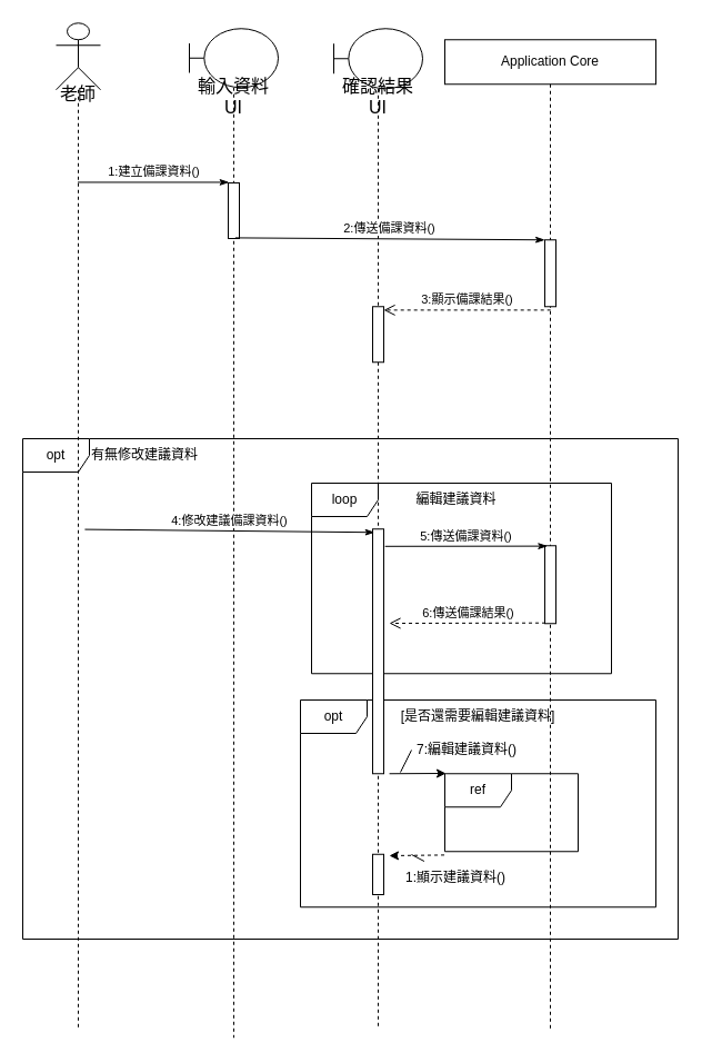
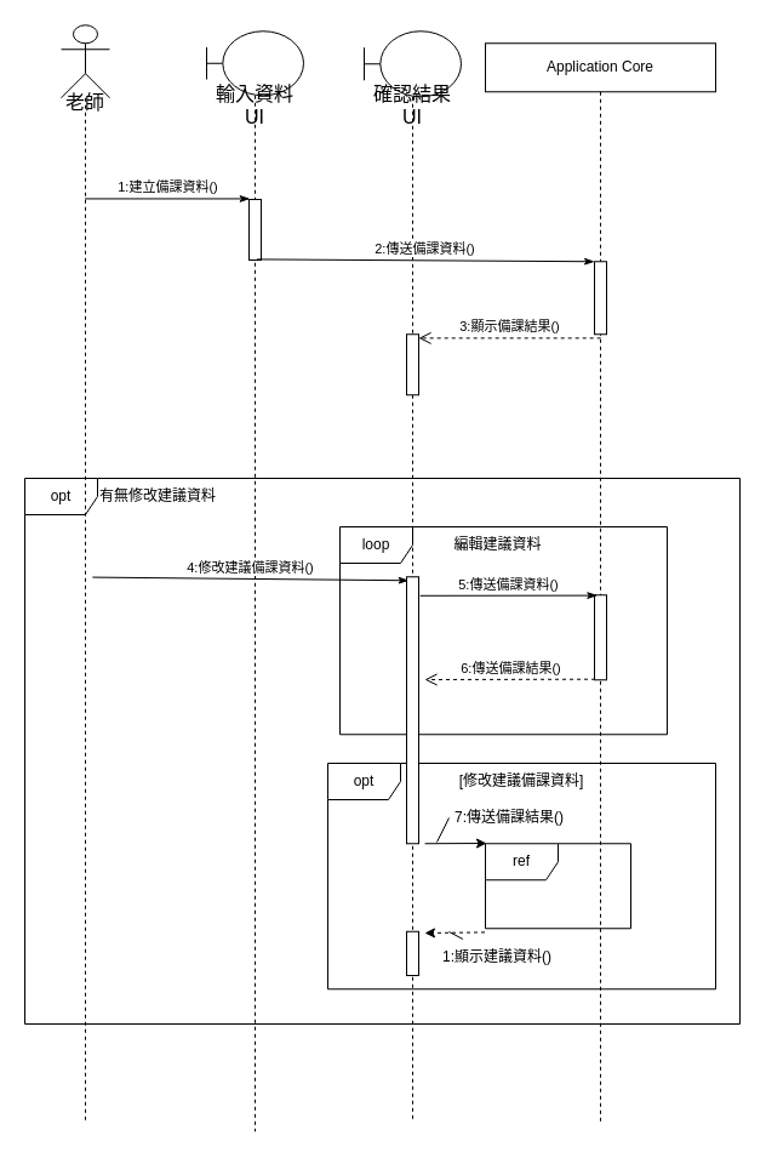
- <mxCell id="17" value="[是否還需要編輯建議資料]" style="text;html=1;align=center;verticalAlign=middle;whiteSpace=wrap;rounded=0;" vertex="1" parent="9"><mxGeometry x="-50" y="593.75" width="160" height="30" as="geometry" /></mxCell>
+ <mxCell id="17" value="[修改建議備課資料]" style="text;html=1;align=center;verticalAlign=middle;whiteSpace=wrap;rounded=0;" vertex="1" parent="9"><mxGeometry x="-50" y="593.75" width="160" height="30" as="geometry" /></mxCell>
- <mxCell id="18" value="7:編輯建議資料()" style="text;html=1;align=center;verticalAlign=middle;whiteSpace=wrap;rounded=0;" vertex="1" parent="9"><mxGeometry x="-30" y="623.75" width="100" height="30" as="geometry" /></mxCell>
+ <mxCell id="18" value="7:傳送備課結果()" style="text;html=1;align=center;verticalAlign=middle;whiteSpace=wrap;rounded=0;" vertex="1" parent="9"><mxGeometry x="-30" y="623.75" width="100" height="30" as="geometry" /></mxCell>
